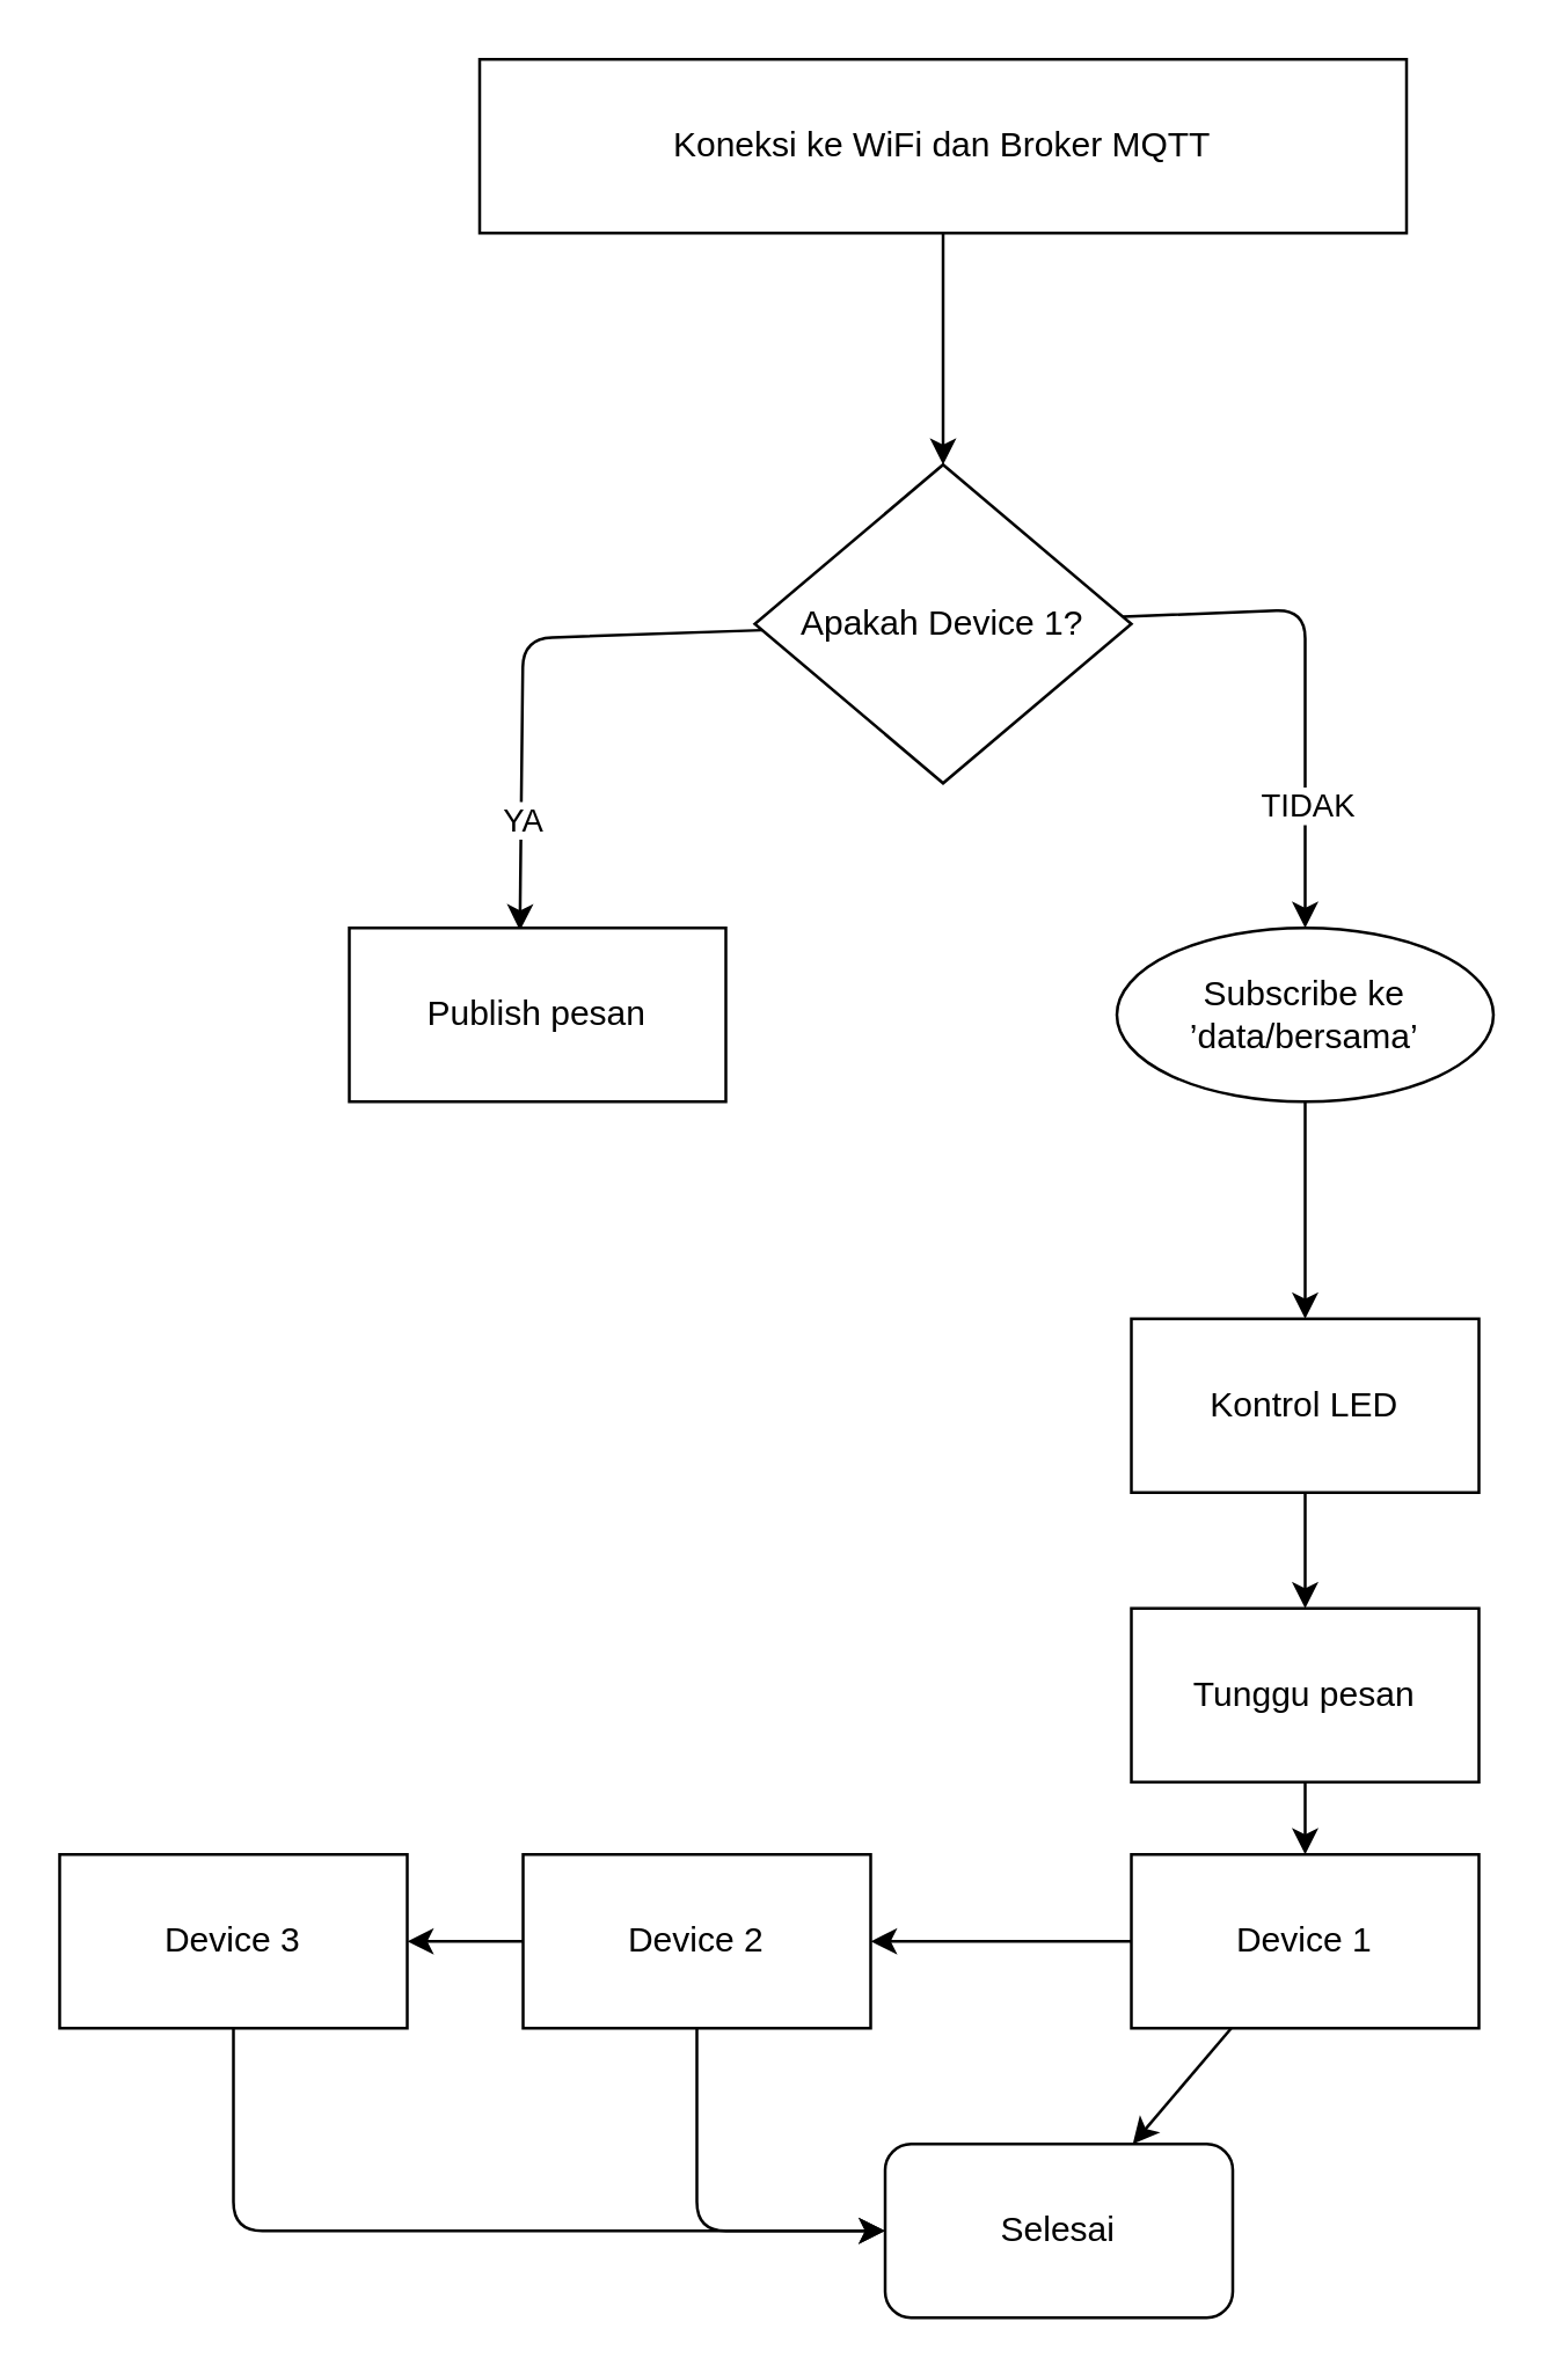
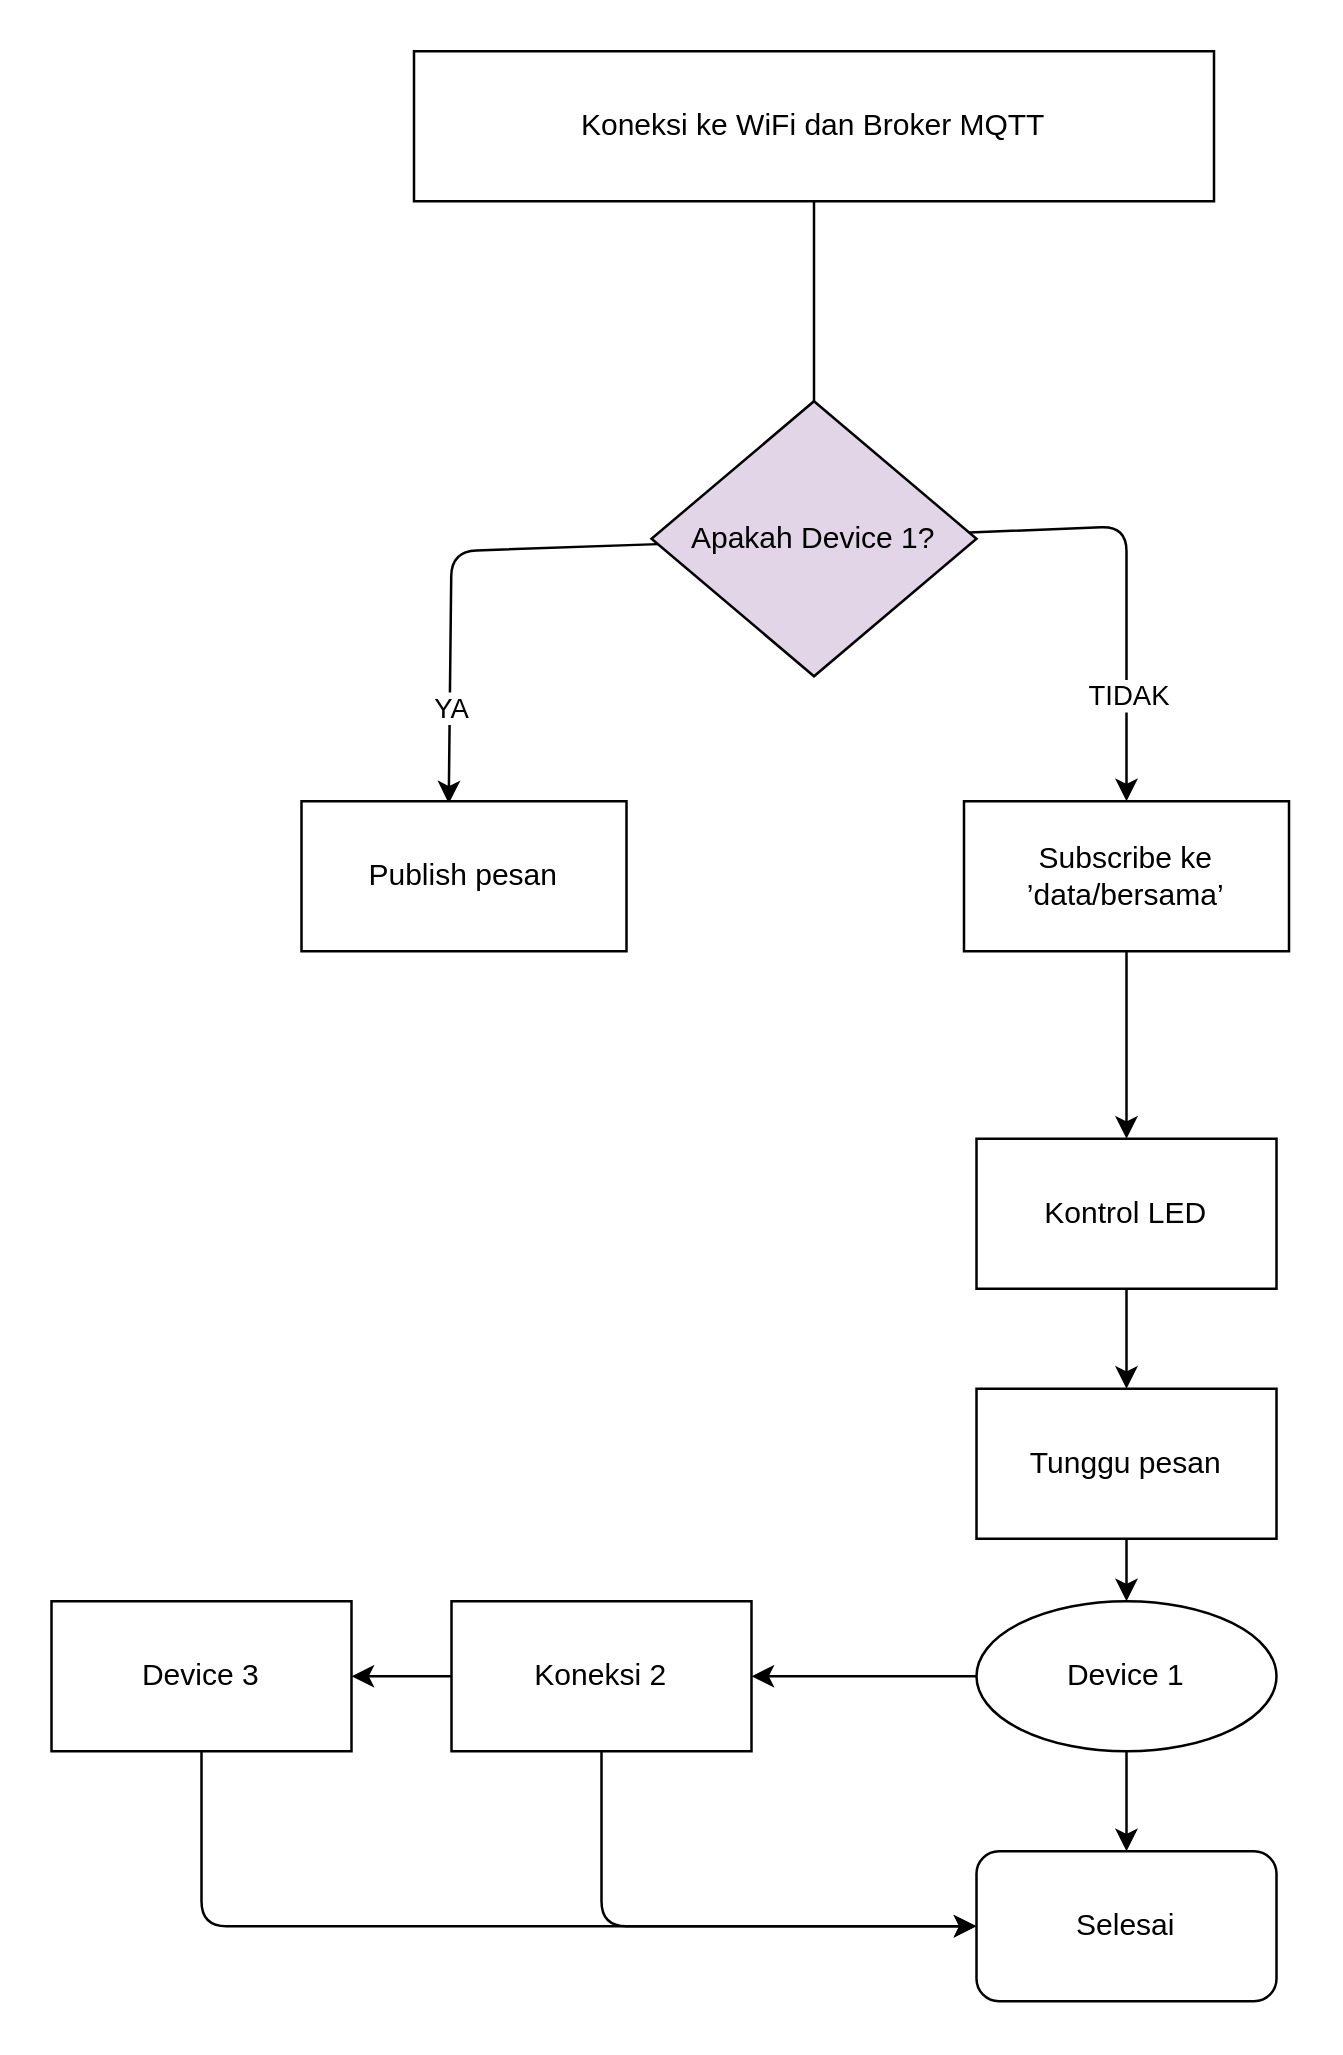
- <mxCell id="2" value="" style="edgeStyle=none;html=1;" edge="1" parent="1" source="3" target="8"><mxGeometry relative="1" as="geometry" /></mxCell>
+ <mxCell id="2" value="" style="edgeStyle=none;html=1;endArrow=none;" edge="1" parent="1" source="3" target="8"><mxGeometry relative="1" as="geometry" /></mxCell>
- <mxCell id="8" value="Apakah Device 1?" style="rhombus;whiteSpace=wrap;html=1;" vertex="1" parent="1"><mxGeometry x="260" y="160" width="130" height="110" as="geometry" /></mxCell>
+ <mxCell id="8" value="Apakah Device 1?" style="rhombus;whiteSpace=wrap;html=1;fillColor=#e1d5e7;" vertex="1" parent="1"><mxGeometry x="260" y="160" width="130" height="110" as="geometry" /></mxCell>
- <mxCell id="11" value="Subscribe ke ’data/bersama’" style="ellipse;whiteSpace=wrap;html=1;" vertex="1" parent="1"><mxGeometry x="385" y="320" width="130" height="60" as="geometry" /></mxCell>
+ <mxCell id="11" value="Subscribe ke ’data/bersama’" style="rounded=0;whiteSpace=wrap;html=1;" vertex="1" parent="1"><mxGeometry x="385" y="320" width="130" height="60" as="geometry" /></mxCell>
- <mxCell id="18" value="Device 2" style="rounded=0;whiteSpace=wrap;html=1;" vertex="1" parent="1"><mxGeometry x="180" y="640" width="120" height="60" as="geometry" /></mxCell>
+ <mxCell id="18" value="Koneksi 2" style="rounded=0;whiteSpace=wrap;html=1;" vertex="1" parent="1"><mxGeometry x="180" y="640" width="120" height="60" as="geometry" /></mxCell>
- <mxCell id="23" value="Device 1" style="rounded=0;whiteSpace=wrap;html=1;" vertex="1" parent="1"><mxGeometry x="390" y="640" width="120" height="60" as="geometry" /></mxCell>
+ <mxCell id="23" value="Device 1" style="ellipse;whiteSpace=wrap;html=1;" vertex="1" parent="1"><mxGeometry x="390" y="640" width="120" height="60" as="geometry" /></mxCell>
- <mxCell id="24" value="Selesai" style="rounded=1;whiteSpace=wrap;html=1;" vertex="1" parent="1"><mxGeometry x="305" y="740" width="120" height="60" as="geometry" /></mxCell>
+ <mxCell id="24" value="Selesai" style="rounded=1;whiteSpace=wrap;html=1;" vertex="1" parent="1"><mxGeometry x="390" y="740" width="120" height="60" as="geometry" /></mxCell>
